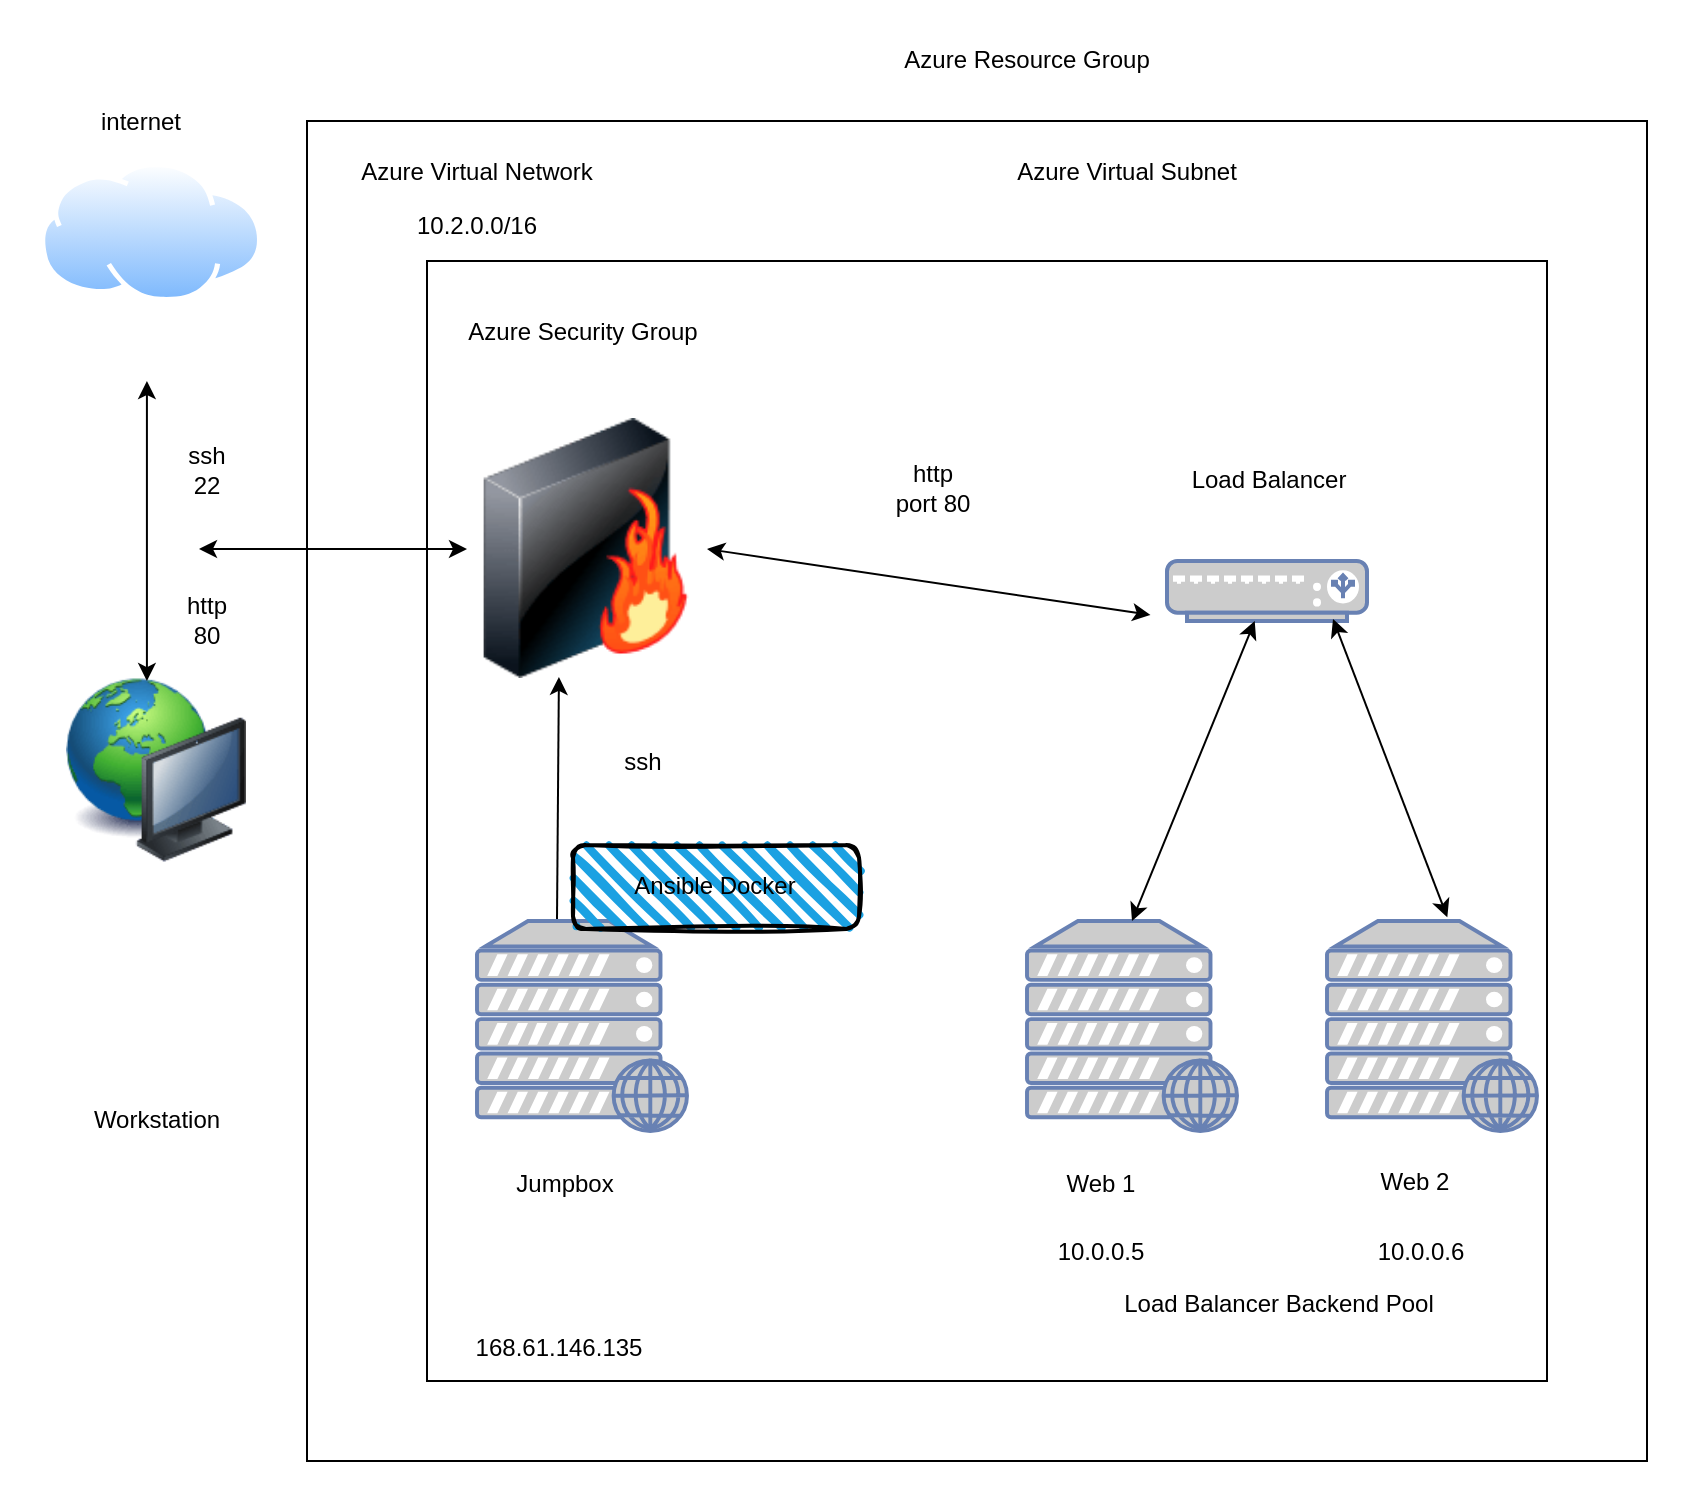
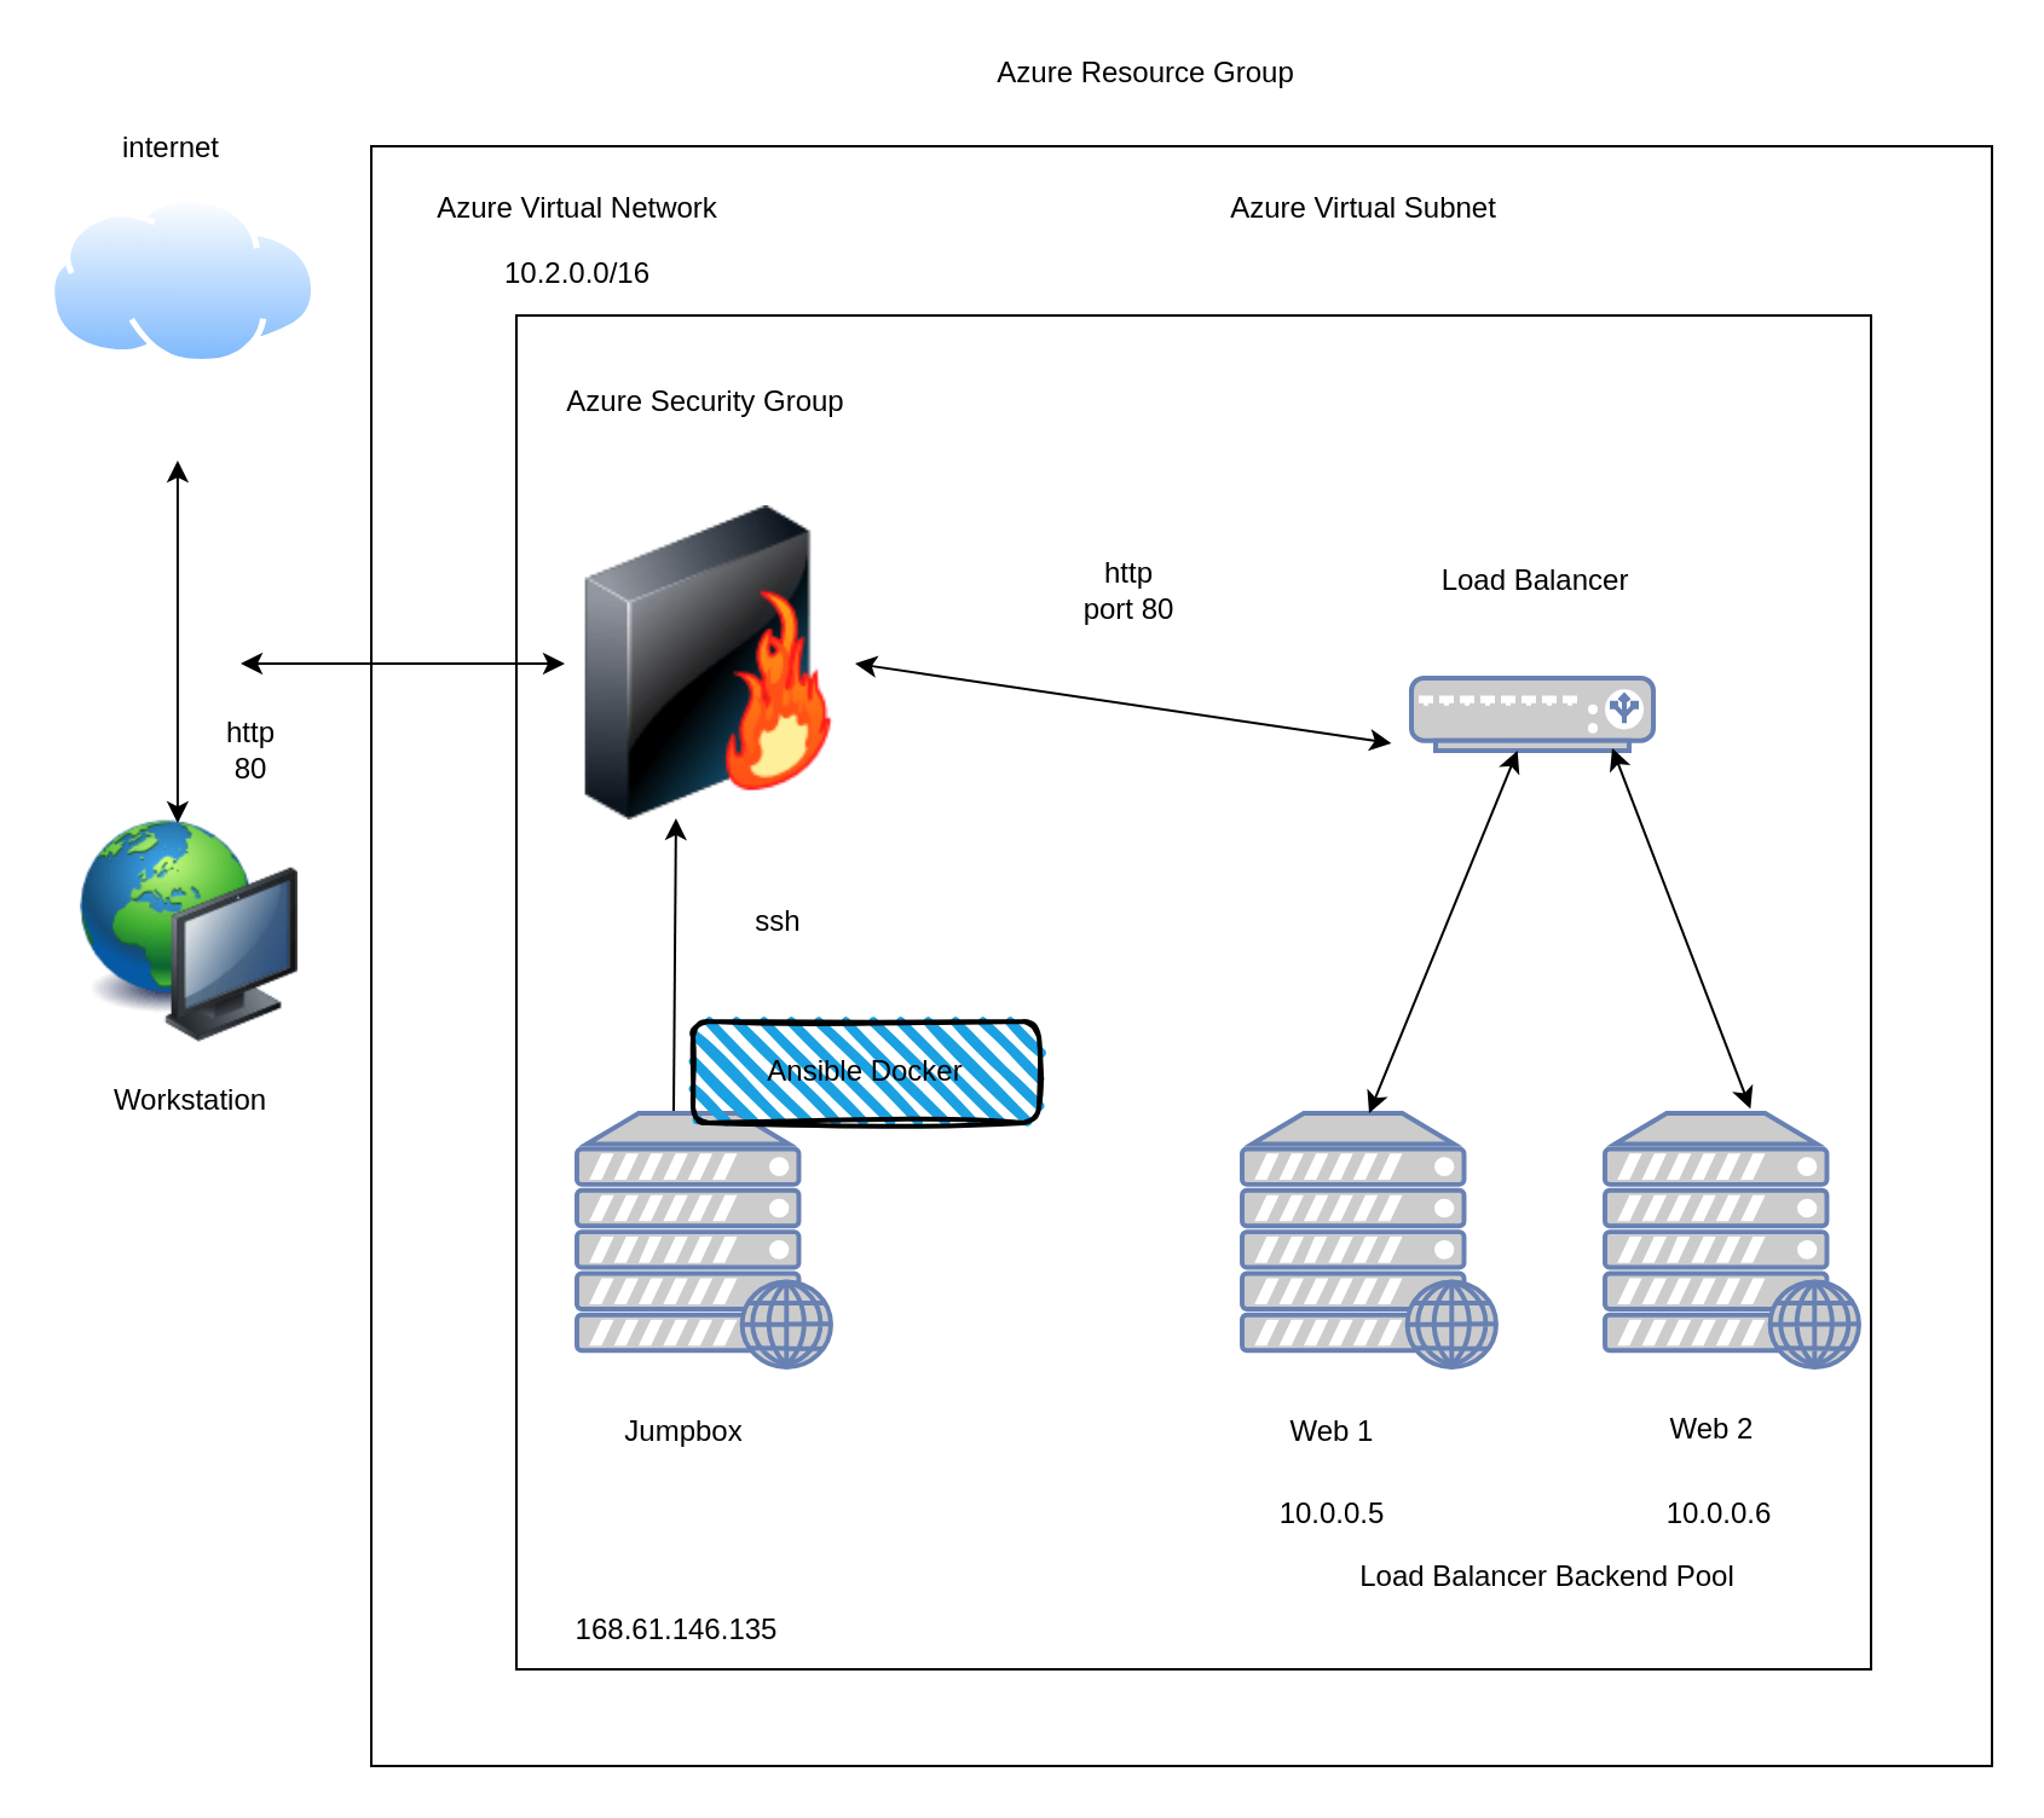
- <mxCell id="12" value="Azure Resource Group" style="text;html=1;resizable=0;autosize=1;align=center;verticalAlign=middle;points=[];fillColor=none;strokeColor=none;rounded=0;" parent="1" vertex="1"><mxGeometry x="443" y="20" width="140" height="20" as="geometry" /></mxCell>
+ <mxCell id="12" value="Azure Resource Group" style="text;html=1;resizable=0;autosize=1;align=center;verticalAlign=middle;points=[];fillColor=none;strokeColor=none;rounded=0;" parent="1" vertex="1"><mxGeometry x="403" y="20" width="140" height="20" as="geometry" /></mxCell>
- <mxCell id="15" value="ssh&lt;br&gt;22" style="text;html=1;resizable=0;autosize=1;align=center;verticalAlign=middle;points=[];fillColor=none;strokeColor=none;rounded=0;" parent="1" vertex="1"><mxGeometry x="88" y="220" width="30" height="30" as="geometry" /></mxCell>
- <mxCell id="17" value="Workstation" style="text;html=1;resizable=0;autosize=1;align=center;verticalAlign=middle;points=[];fillColor=none;strokeColor=none;rounded=0;" parent="1" vertex="1"><mxGeometry x="38" y="550" width="80" height="20" as="geometry" /></mxCell>
+ <mxCell id="17" value="Workstation" style="text;html=1;resizable=0;autosize=1;align=center;verticalAlign=middle;points=[];fillColor=none;strokeColor=none;rounded=0;" parent="1" vertex="1"><mxGeometry x="38" y="445" width="80" height="20" as="geometry" /></mxCell>
